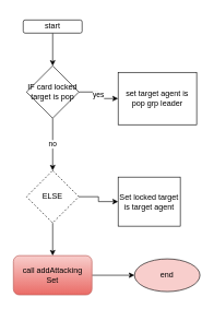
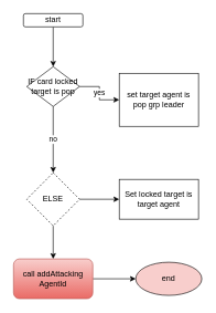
- <mxCell id="3" value="start" style="rounded=1;whiteSpace=wrap;html=1;" vertex="1" parent="1"><mxGeometry x="35" y="30" width="90" height="20" as="geometry" /></mxCell>
+ <mxCell id="3" value="start" style="rounded=1;whiteSpace=wrap;html=1;" vertex="1" parent="1"><mxGeometry x="35" y="20" width="90" height="20" as="geometry" /></mxCell>
- <mxCell id="6" value="IF card locked target is pop" style="rhombus;whiteSpace=wrap;html=1;" vertex="1" parent="1"><mxGeometry x="40" y="100" width="80" height="80" as="geometry" /></mxCell>
+ <mxCell id="6" value="IF card locked target is pop" style="rhombus;whiteSpace=wrap;html=1;" vertex="1" parent="1"><mxGeometry x="40" y="100" width="80" height="60" as="geometry" /></mxCell>
- <mxCell id="11" value="Set locked target is target agent" style="whiteSpace=wrap;html=1;" vertex="1" parent="1"><mxGeometry x="180" y="270" width="95" height="75" as="geometry" /></mxCell>
+ <mxCell id="11" value="Set locked target is target agent" style="whiteSpace=wrap;html=1;" vertex="1" parent="1"><mxGeometry x="180" y="270" width="120" height="60" as="geometry" /></mxCell>
- <mxCell id="13" value="call&amp;nbsp;addAttacking&lt;br&gt;Set" style="rounded=1;whiteSpace=wrap;html=1;fillColor=#f8cecc;gradientColor=#ea6b66;strokeColor=#b85450;" vertex="1" parent="1"><mxGeometry x="20" y="390" width="120" height="60" as="geometry" /></mxCell>
+ <mxCell id="13" value="call&amp;nbsp;addAttacking&lt;br&gt;AgentId" style="rounded=1;whiteSpace=wrap;html=1;fillColor=#f8cecc;gradientColor=#ea6b66;strokeColor=#b85450;" vertex="1" parent="1"><mxGeometry x="20" y="390" width="120" height="60" as="geometry" /></mxCell>
